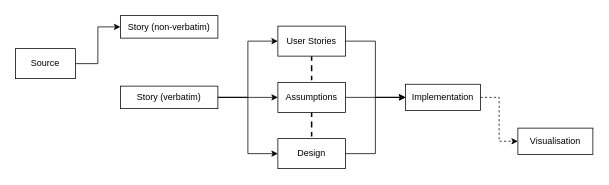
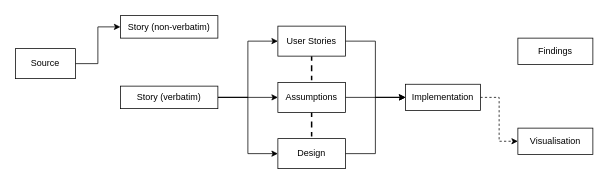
+ <mxCell id="19" value="Findings" style="rounded=0;whiteSpace=wrap;html=1;" vertex="1" parent="1"><mxGeometry x="690" y="50" width="100" height="35" as="geometry" /></mxCell>
